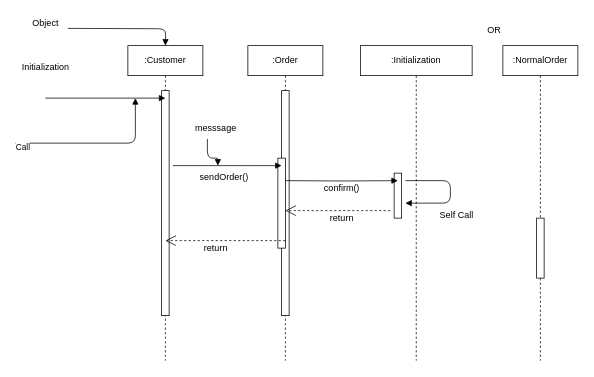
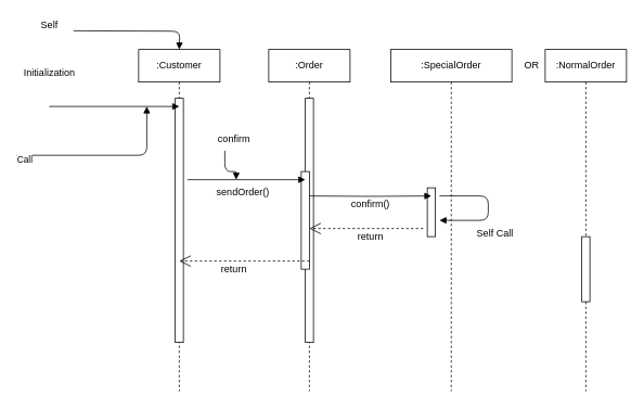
- <mxCell id="18" value="Object" style="text;html=1;align=center;verticalAlign=middle;resizable=0;points=[];autosize=1;" vertex="1" parent="1"><mxGeometry x="35" y="20" width="50" height="20" as="geometry" /></mxCell>
+ <mxCell id="18" value="Self" style="text;html=1;align=center;verticalAlign=middle;resizable=0;points=[];autosize=1;" vertex="1" parent="1"><mxGeometry x="35" y="20" width="50" height="20" as="geometry" /></mxCell>
- <mxCell id="29" value="OR" style="text;html=1;align=center;verticalAlign=middle;resizable=0;points=[];autosize=1;" vertex="1" parent="1"><mxGeometry x="643" y="30" width="30" height="20" as="geometry" /></mxCell>
+ <mxCell id="29" value="OR" style="text;html=1;align=center;verticalAlign=middle;resizable=0;points=[];autosize=1;" vertex="1" parent="1"><mxGeometry x="638" y="70" width="30" height="20" as="geometry" /></mxCell>
- <mxCell id="9" value=":Initialization" style="shape=umlLifeline;perimeter=lifelinePerimeter;whiteSpace=wrap;html=1;container=1;collapsible=0;recursiveResize=0;outlineConnect=0;" vertex="1" parent="1"><mxGeometry x="480" y="60" width="149" height="420" as="geometry" /></mxCell>
+ <mxCell id="9" value=":SpecialOrder" style="shape=umlLifeline;perimeter=lifelinePerimeter;whiteSpace=wrap;html=1;container=1;collapsible=0;recursiveResize=0;outlineConnect=0;" vertex="1" parent="1"><mxGeometry x="480" y="60" width="149" height="420" as="geometry" /></mxCell>
- <mxCell id="6" value="messsage" style="text;html=1;align=center;verticalAlign=middle;resizable=0;points=[];autosize=1;" vertex="1" parent="2"><mxGeometry x="82" y="100" width="70" height="20" as="geometry" /></mxCell>
+ <mxCell id="6" value="confirm" style="text;html=1;align=center;verticalAlign=middle;resizable=0;points=[];autosize=1;" vertex="1" parent="2"><mxGeometry x="82" y="100" width="70" height="20" as="geometry" /></mxCell>
